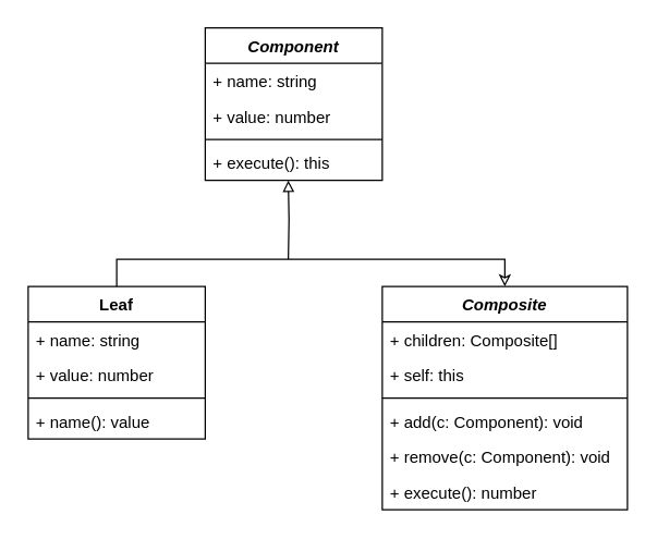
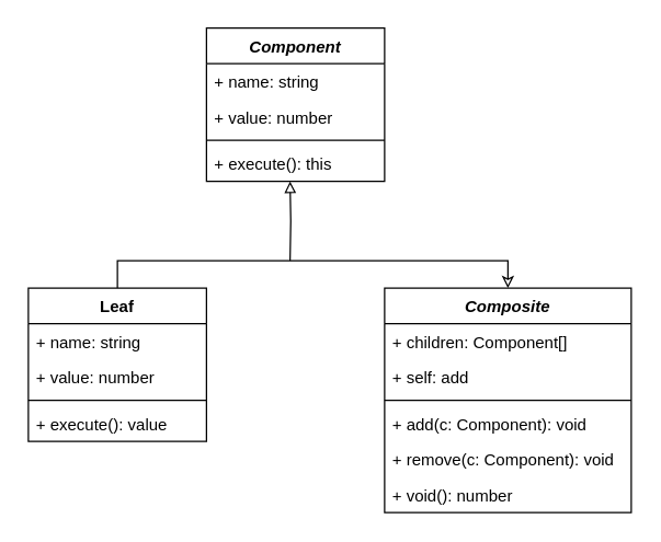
- <mxCell id="15" value="+ children: Composite[]" style="text;strokeColor=none;fillColor=none;align=left;verticalAlign=top;spacingLeft=4;spacingRight=4;overflow=hidden;rotatable=0;points=[[0,0.5],[1,0.5]];portConstraint=eastwest;" vertex="1" parent="14"><mxGeometry y="26" width="180" height="26" as="geometry" /></mxCell>
+ <mxCell id="15" value="+ children: Component[]" style="text;strokeColor=none;fillColor=none;align=left;verticalAlign=top;spacingLeft=4;spacingRight=4;overflow=hidden;rotatable=0;points=[[0,0.5],[1,0.5]];portConstraint=eastwest;" vertex="1" parent="14"><mxGeometry y="26" width="180" height="26" as="geometry" /></mxCell>
- <mxCell id="16" value="+ self: this" style="text;strokeColor=none;fillColor=none;align=left;verticalAlign=top;spacingLeft=4;spacingRight=4;overflow=hidden;rotatable=0;points=[[0,0.5],[1,0.5]];portConstraint=eastwest;" vertex="1" parent="14"><mxGeometry y="52" width="180" height="26" as="geometry" /></mxCell>
+ <mxCell id="16" value="+ self: add" style="text;strokeColor=none;fillColor=none;align=left;verticalAlign=top;spacingLeft=4;spacingRight=4;overflow=hidden;rotatable=0;points=[[0,0.5],[1,0.5]];portConstraint=eastwest;" vertex="1" parent="14"><mxGeometry y="52" width="180" height="26" as="geometry" /></mxCell>
- <mxCell id="13" value="+ name(): value" style="text;strokeColor=none;fillColor=none;align=left;verticalAlign=top;spacingLeft=4;spacingRight=4;overflow=hidden;rotatable=0;points=[[0,0.5],[1,0.5]];portConstraint=eastwest;" vertex="1" parent="9"><mxGeometry y="86" width="130" height="26" as="geometry" /></mxCell>
+ <mxCell id="13" value="+ execute(): value" style="text;strokeColor=none;fillColor=none;align=left;verticalAlign=top;spacingLeft=4;spacingRight=4;overflow=hidden;rotatable=0;points=[[0,0.5],[1,0.5]];portConstraint=eastwest;" vertex="1" parent="9"><mxGeometry y="86" width="130" height="26" as="geometry" /></mxCell>
- <mxCell id="20" value="+ execute(): number" style="text;strokeColor=none;fillColor=none;align=left;verticalAlign=top;spacingLeft=4;spacingRight=4;overflow=hidden;rotatable=0;points=[[0,0.5],[1,0.5]];portConstraint=eastwest;" vertex="1" parent="14"><mxGeometry y="138" width="180" height="26" as="geometry" /></mxCell>
+ <mxCell id="20" value="+ void(): number" style="text;strokeColor=none;fillColor=none;align=left;verticalAlign=top;spacingLeft=4;spacingRight=4;overflow=hidden;rotatable=0;points=[[0,0.5],[1,0.5]];portConstraint=eastwest;" vertex="1" parent="14"><mxGeometry y="138" width="180" height="26" as="geometry" /></mxCell>
